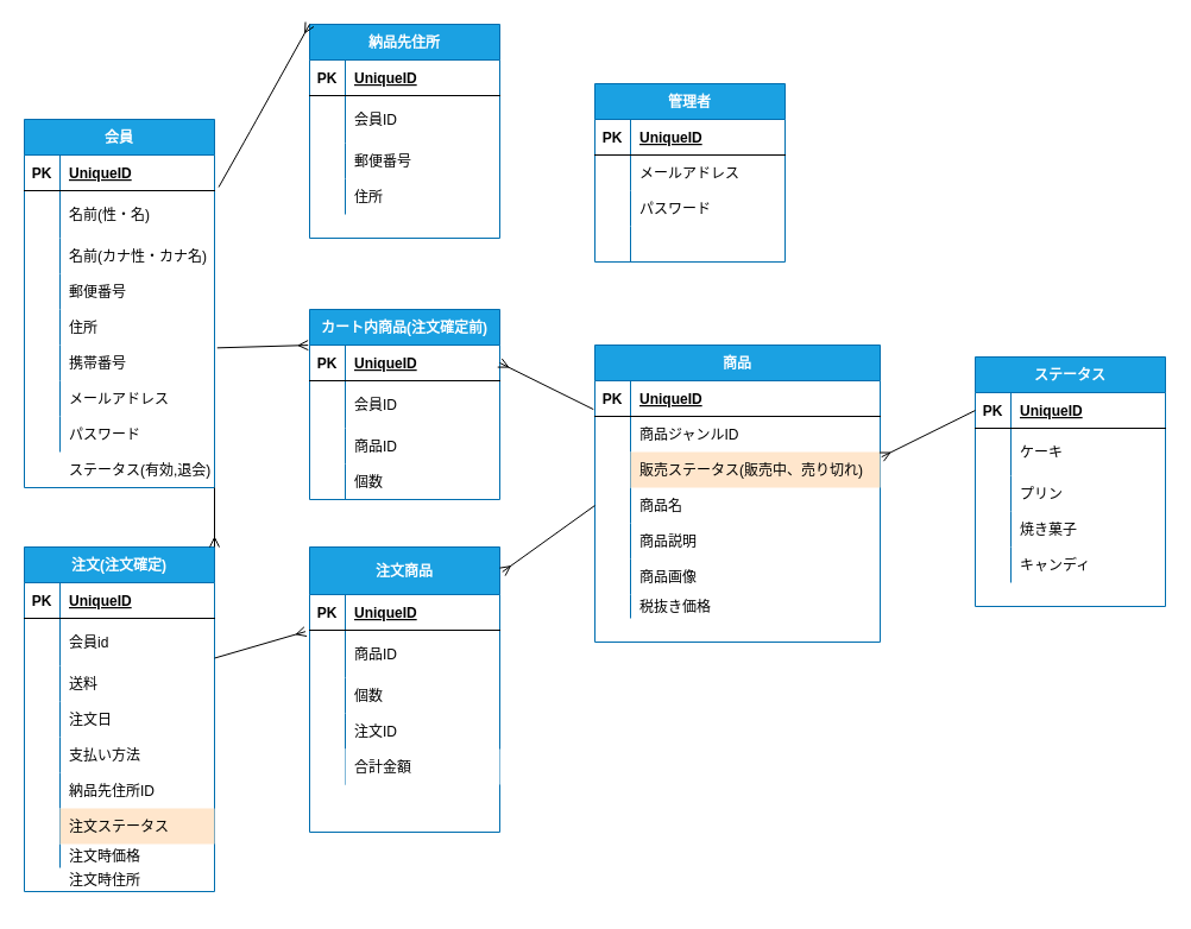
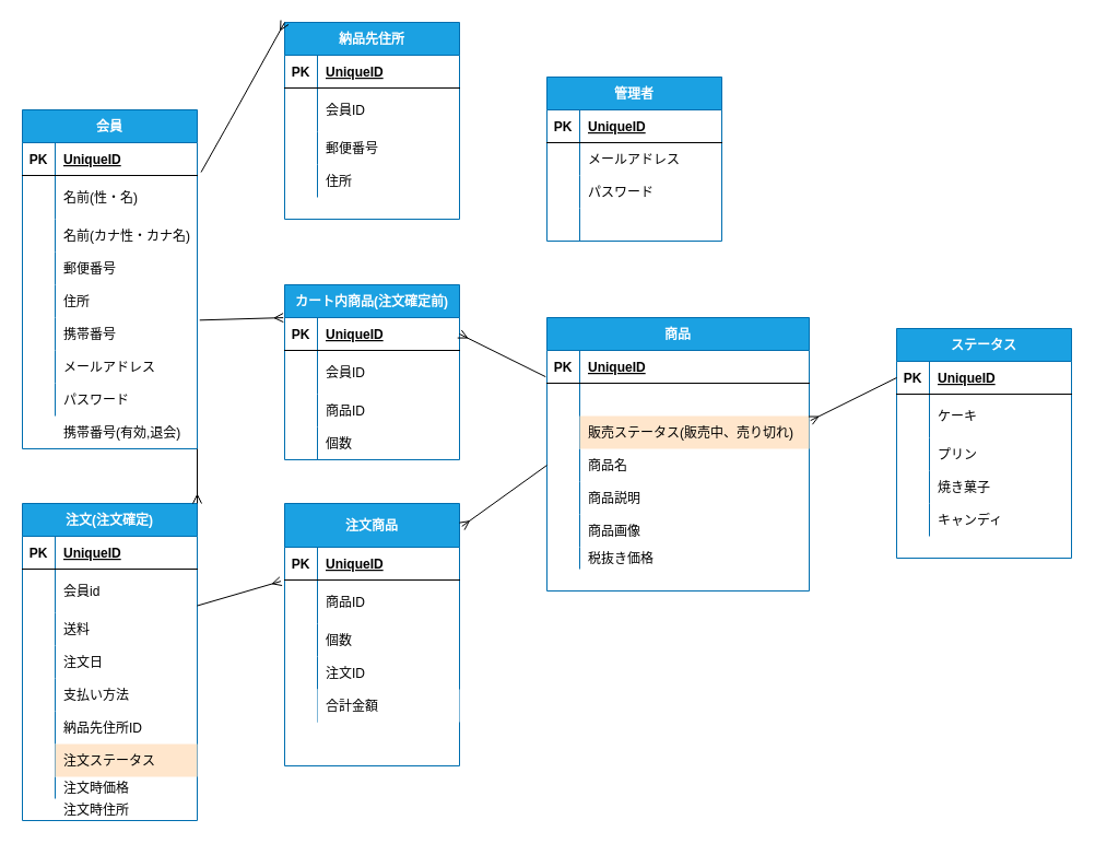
- <mxCell id="115" value="商品ジャンルID" style="shape=partialRectangle;connectable=0;fillColor=none;top=0;left=0;bottom=0;right=0;align=left;spacingLeft=6;overflow=hidden;" parent="113" vertex="1"><mxGeometry x="30" width="210" height="30" as="geometry" /></mxCell>
- <mxCell id="155" value="ステータス(有効,退会)" style="shape=partialRectangle;connectable=0;fillColor=none;top=0;left=0;bottom=0;right=0;align=left;spacingLeft=6;overflow=hidden;" vertex="1" parent="1"><mxGeometry x="50" y="380" width="130" height="30" as="geometry" /></mxCell>
+ <mxCell id="155" value="携帯番号(有効,退会)" style="shape=partialRectangle;connectable=0;fillColor=none;top=0;left=0;bottom=0;right=0;align=left;spacingLeft=6;overflow=hidden;" vertex="1" parent="1"><mxGeometry x="50" y="380" width="130" height="30" as="geometry" /></mxCell>
